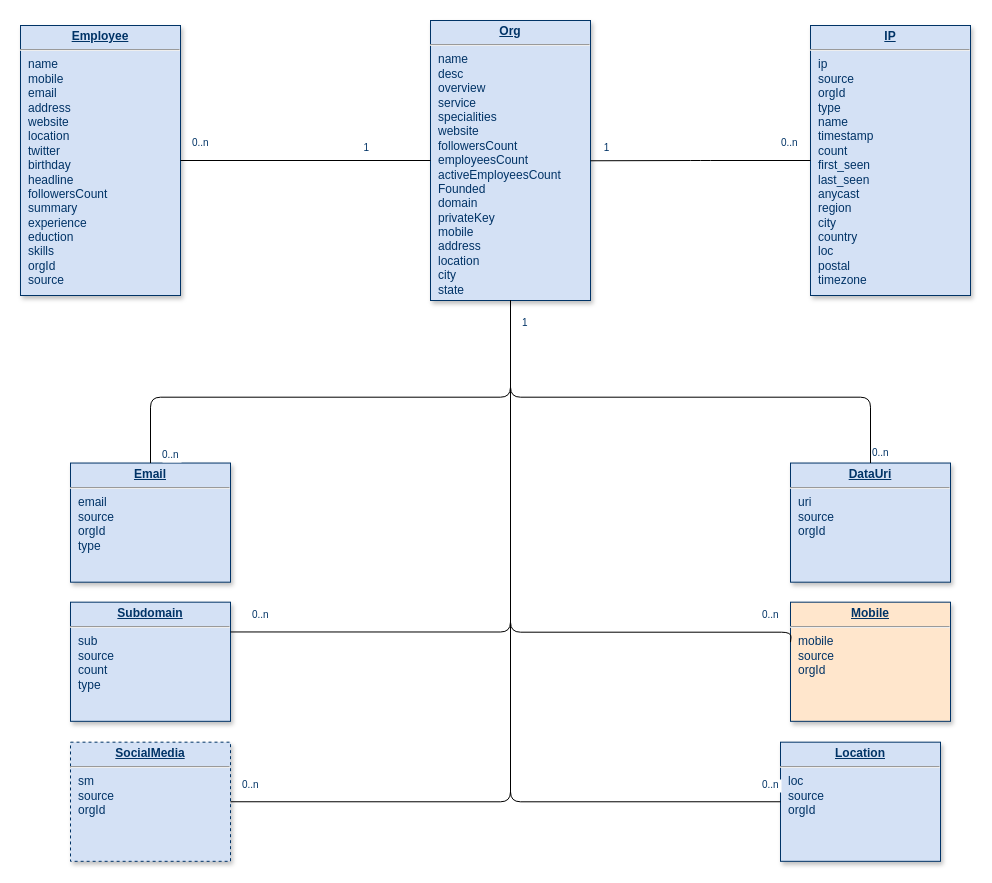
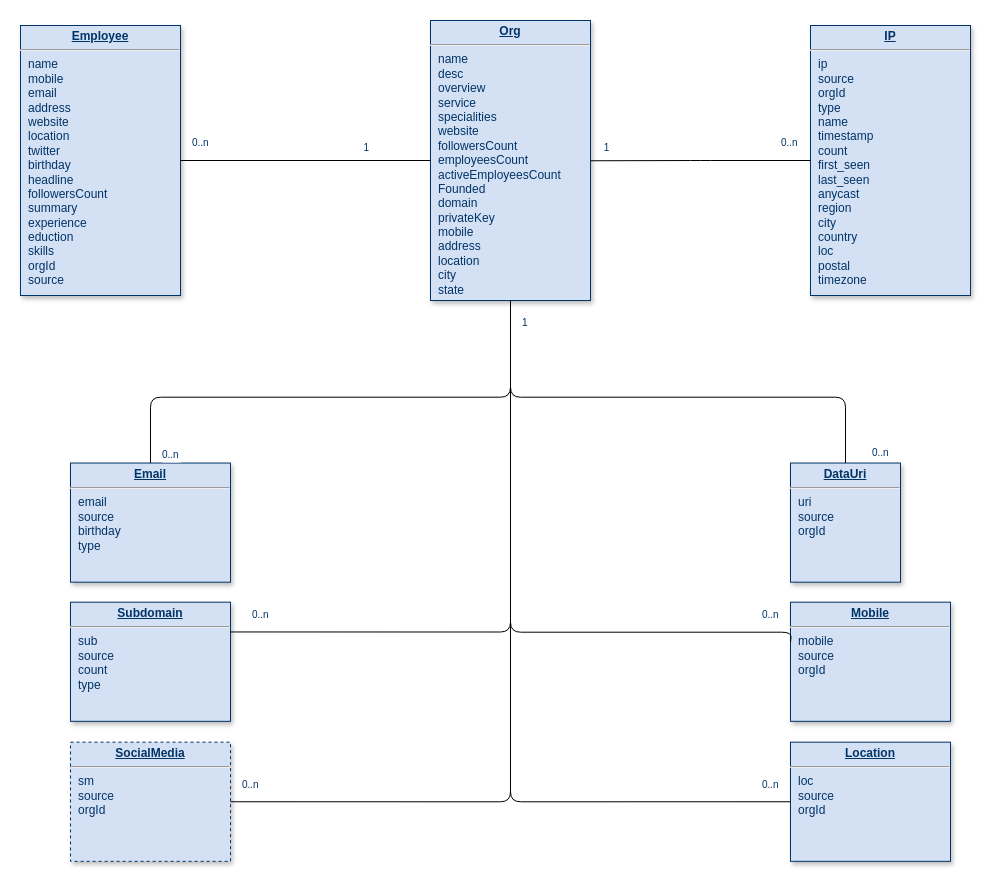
- <mxCell id="6" value="&lt;p style=&quot;margin: 0px ; margin-top: 4px ; text-align: center ; text-decoration: underline&quot;&gt;&lt;b&gt;Email&lt;/b&gt;&lt;/p&gt;&lt;hr&gt;&lt;p style=&quot;margin: 0px ; margin-left: 8px&quot;&gt;email&lt;/p&gt;&lt;p style=&quot;margin: 0px ; margin-left: 8px&quot;&gt;source&lt;/p&gt;&lt;p style=&quot;margin: 0px ; margin-left: 8px&quot;&gt;orgId&lt;/p&gt;&lt;p style=&quot;margin: 0px ; margin-left: 8px&quot;&gt;type&lt;/p&gt;&lt;p style=&quot;margin: 0px ; margin-left: 8px&quot;&gt;&lt;br&gt;&lt;/p&gt;" style="verticalAlign=top;align=left;overflow=fill;fontSize=12;fontFamily=Helvetica;html=1;strokeColor=#003366;shadow=1;fillColor=#D4E1F5;fontColor=#003366" parent="1" vertex="1"><mxGeometry x="70" y="462.54" width="160" height="119.14" as="geometry" /></mxCell>
+ <mxCell id="6" value="&lt;p style=&quot;margin: 0px ; margin-top: 4px ; text-align: center ; text-decoration: underline&quot;&gt;&lt;b&gt;Email&lt;/b&gt;&lt;/p&gt;&lt;hr&gt;&lt;p style=&quot;margin: 0px ; margin-left: 8px&quot;&gt;email&lt;/p&gt;&lt;p style=&quot;margin: 0px ; margin-left: 8px&quot;&gt;source&lt;/p&gt;&lt;p style=&quot;margin: 0px ; margin-left: 8px&quot;&gt;birthday&lt;/p&gt;&lt;p style=&quot;margin: 0px ; margin-left: 8px&quot;&gt;type&lt;/p&gt;&lt;p style=&quot;margin: 0px ; margin-left: 8px&quot;&gt;&lt;br&gt;&lt;/p&gt;" style="verticalAlign=top;align=left;overflow=fill;fontSize=12;fontFamily=Helvetica;html=1;strokeColor=#003366;shadow=1;fillColor=#D4E1F5;fontColor=#003366" parent="1" vertex="1"><mxGeometry x="70" y="462.54" width="160" height="119.14" as="geometry" /></mxCell>
- <mxCell id="15" value="&lt;p style=&quot;margin: 0px ; margin-top: 4px ; text-align: center ; text-decoration: underline&quot;&gt;&lt;b&gt;DataUri&lt;/b&gt;&lt;/p&gt;&lt;hr&gt;&lt;p style=&quot;margin: 0px 0px 0px 8px&quot;&gt;uri&lt;/p&gt;&lt;p style=&quot;margin: 0px 0px 0px 8px&quot;&gt;source&lt;/p&gt;&lt;p style=&quot;margin: 0px 0px 0px 8px&quot;&gt;orgId&lt;/p&gt;&lt;p style=&quot;margin: 0px 0px 0px 8px&quot;&gt;&lt;br&gt;&lt;/p&gt;&lt;p style=&quot;margin: 0px ; margin-left: 8px&quot;&gt;&lt;br&gt;&lt;/p&gt;" style="verticalAlign=top;align=left;overflow=fill;fontSize=12;fontFamily=Helvetica;html=1;strokeColor=#003366;shadow=1;fillColor=#D4E1F5;fontColor=#003366" vertex="1" parent="1"><mxGeometry x="790" y="462.54" width="160" height="119.14" as="geometry" /></mxCell>
+ <mxCell id="15" value="&lt;p style=&quot;margin: 0px ; margin-top: 4px ; text-align: center ; text-decoration: underline&quot;&gt;&lt;b&gt;DataUri&lt;/b&gt;&lt;/p&gt;&lt;hr&gt;&lt;p style=&quot;margin: 0px 0px 0px 8px&quot;&gt;uri&lt;/p&gt;&lt;p style=&quot;margin: 0px 0px 0px 8px&quot;&gt;source&lt;/p&gt;&lt;p style=&quot;margin: 0px 0px 0px 8px&quot;&gt;orgId&lt;/p&gt;&lt;p style=&quot;margin: 0px 0px 0px 8px&quot;&gt;&lt;br&gt;&lt;/p&gt;&lt;p style=&quot;margin: 0px ; margin-left: 8px&quot;&gt;&lt;br&gt;&lt;/p&gt;" style="verticalAlign=top;align=left;overflow=fill;fontSize=12;fontFamily=Helvetica;html=1;strokeColor=#003366;shadow=1;fillColor=#D4E1F5;fontColor=#003366" vertex="1" parent="1"><mxGeometry x="790" y="462.54" width="110" height="119.14" as="geometry" /></mxCell>
- <mxCell id="16" value="&lt;p style=&quot;margin: 0px ; margin-top: 4px ; text-align: center ; text-decoration: underline&quot;&gt;&lt;b&gt;Mobile&lt;/b&gt;&lt;/p&gt;&lt;hr&gt;&lt;p style=&quot;margin: 0px 0px 0px 8px&quot;&gt;mobile&lt;/p&gt;&lt;p style=&quot;margin: 0px 0px 0px 8px&quot;&gt;source&lt;/p&gt;&lt;p style=&quot;margin: 0px 0px 0px 8px&quot;&gt;orgId&lt;/p&gt;&lt;p style=&quot;margin: 0px 0px 0px 8px&quot;&gt;&lt;br&gt;&lt;/p&gt;&lt;p style=&quot;margin: 0px ; margin-left: 8px&quot;&gt;&lt;br&gt;&lt;/p&gt;" style="verticalAlign=top;align=left;overflow=fill;fontSize=12;fontFamily=Helvetica;html=1;strokeColor=#003366;shadow=1;fillColor=#ffe6cc;fontColor=#003366;" vertex="1" parent="1"><mxGeometry x="790" y="601.68" width="160" height="119.14" as="geometry" /></mxCell>
+ <mxCell id="16" value="&lt;p style=&quot;margin: 0px ; margin-top: 4px ; text-align: center ; text-decoration: underline&quot;&gt;&lt;b&gt;Mobile&lt;/b&gt;&lt;/p&gt;&lt;hr&gt;&lt;p style=&quot;margin: 0px 0px 0px 8px&quot;&gt;mobile&lt;/p&gt;&lt;p style=&quot;margin: 0px 0px 0px 8px&quot;&gt;source&lt;/p&gt;&lt;p style=&quot;margin: 0px 0px 0px 8px&quot;&gt;orgId&lt;/p&gt;&lt;p style=&quot;margin: 0px 0px 0px 8px&quot;&gt;&lt;br&gt;&lt;/p&gt;&lt;p style=&quot;margin: 0px ; margin-left: 8px&quot;&gt;&lt;br&gt;&lt;/p&gt;" style="verticalAlign=top;align=left;overflow=fill;fontSize=12;fontFamily=Helvetica;html=1;strokeColor=#003366;shadow=1;fillColor=#D4E1F5;fontColor=#003366" vertex="1" parent="1"><mxGeometry x="790" y="601.68" width="160" height="119.14" as="geometry" /></mxCell>
- <mxCell id="17" value="&lt;p style=&quot;margin: 0px ; margin-top: 4px ; text-align: center ; text-decoration: underline&quot;&gt;&lt;b&gt;Location&lt;/b&gt;&lt;/p&gt;&lt;hr&gt;&lt;p style=&quot;margin: 0px 0px 0px 8px&quot;&gt;loc&lt;/p&gt;&lt;p style=&quot;margin: 0px 0px 0px 8px&quot;&gt;source&lt;/p&gt;&lt;p style=&quot;margin: 0px 0px 0px 8px&quot;&gt;orgId&lt;/p&gt;&lt;p style=&quot;margin: 0px 0px 0px 8px&quot;&gt;&lt;br&gt;&lt;/p&gt;&lt;p style=&quot;margin: 0px ; margin-left: 8px&quot;&gt;&lt;br&gt;&lt;/p&gt;" style="verticalAlign=top;align=left;overflow=fill;fontSize=12;fontFamily=Helvetica;html=1;strokeColor=#003366;shadow=1;fillColor=#D4E1F5;fontColor=#003366" vertex="1" parent="1"><mxGeometry x="780" y="741.68" width="160" height="119.14" as="geometry" /></mxCell>
+ <mxCell id="17" value="&lt;p style=&quot;margin: 0px ; margin-top: 4px ; text-align: center ; text-decoration: underline&quot;&gt;&lt;b&gt;Location&lt;/b&gt;&lt;/p&gt;&lt;hr&gt;&lt;p style=&quot;margin: 0px 0px 0px 8px&quot;&gt;loc&lt;/p&gt;&lt;p style=&quot;margin: 0px 0px 0px 8px&quot;&gt;source&lt;/p&gt;&lt;p style=&quot;margin: 0px 0px 0px 8px&quot;&gt;orgId&lt;/p&gt;&lt;p style=&quot;margin: 0px 0px 0px 8px&quot;&gt;&lt;br&gt;&lt;/p&gt;&lt;p style=&quot;margin: 0px ; margin-left: 8px&quot;&gt;&lt;br&gt;&lt;/p&gt;" style="verticalAlign=top;align=left;overflow=fill;fontSize=12;fontFamily=Helvetica;html=1;strokeColor=#003366;shadow=1;fillColor=#D4E1F5;fontColor=#003366" vertex="1" parent="1"><mxGeometry x="790" y="741.68" width="160" height="119.14" as="geometry" /></mxCell>
